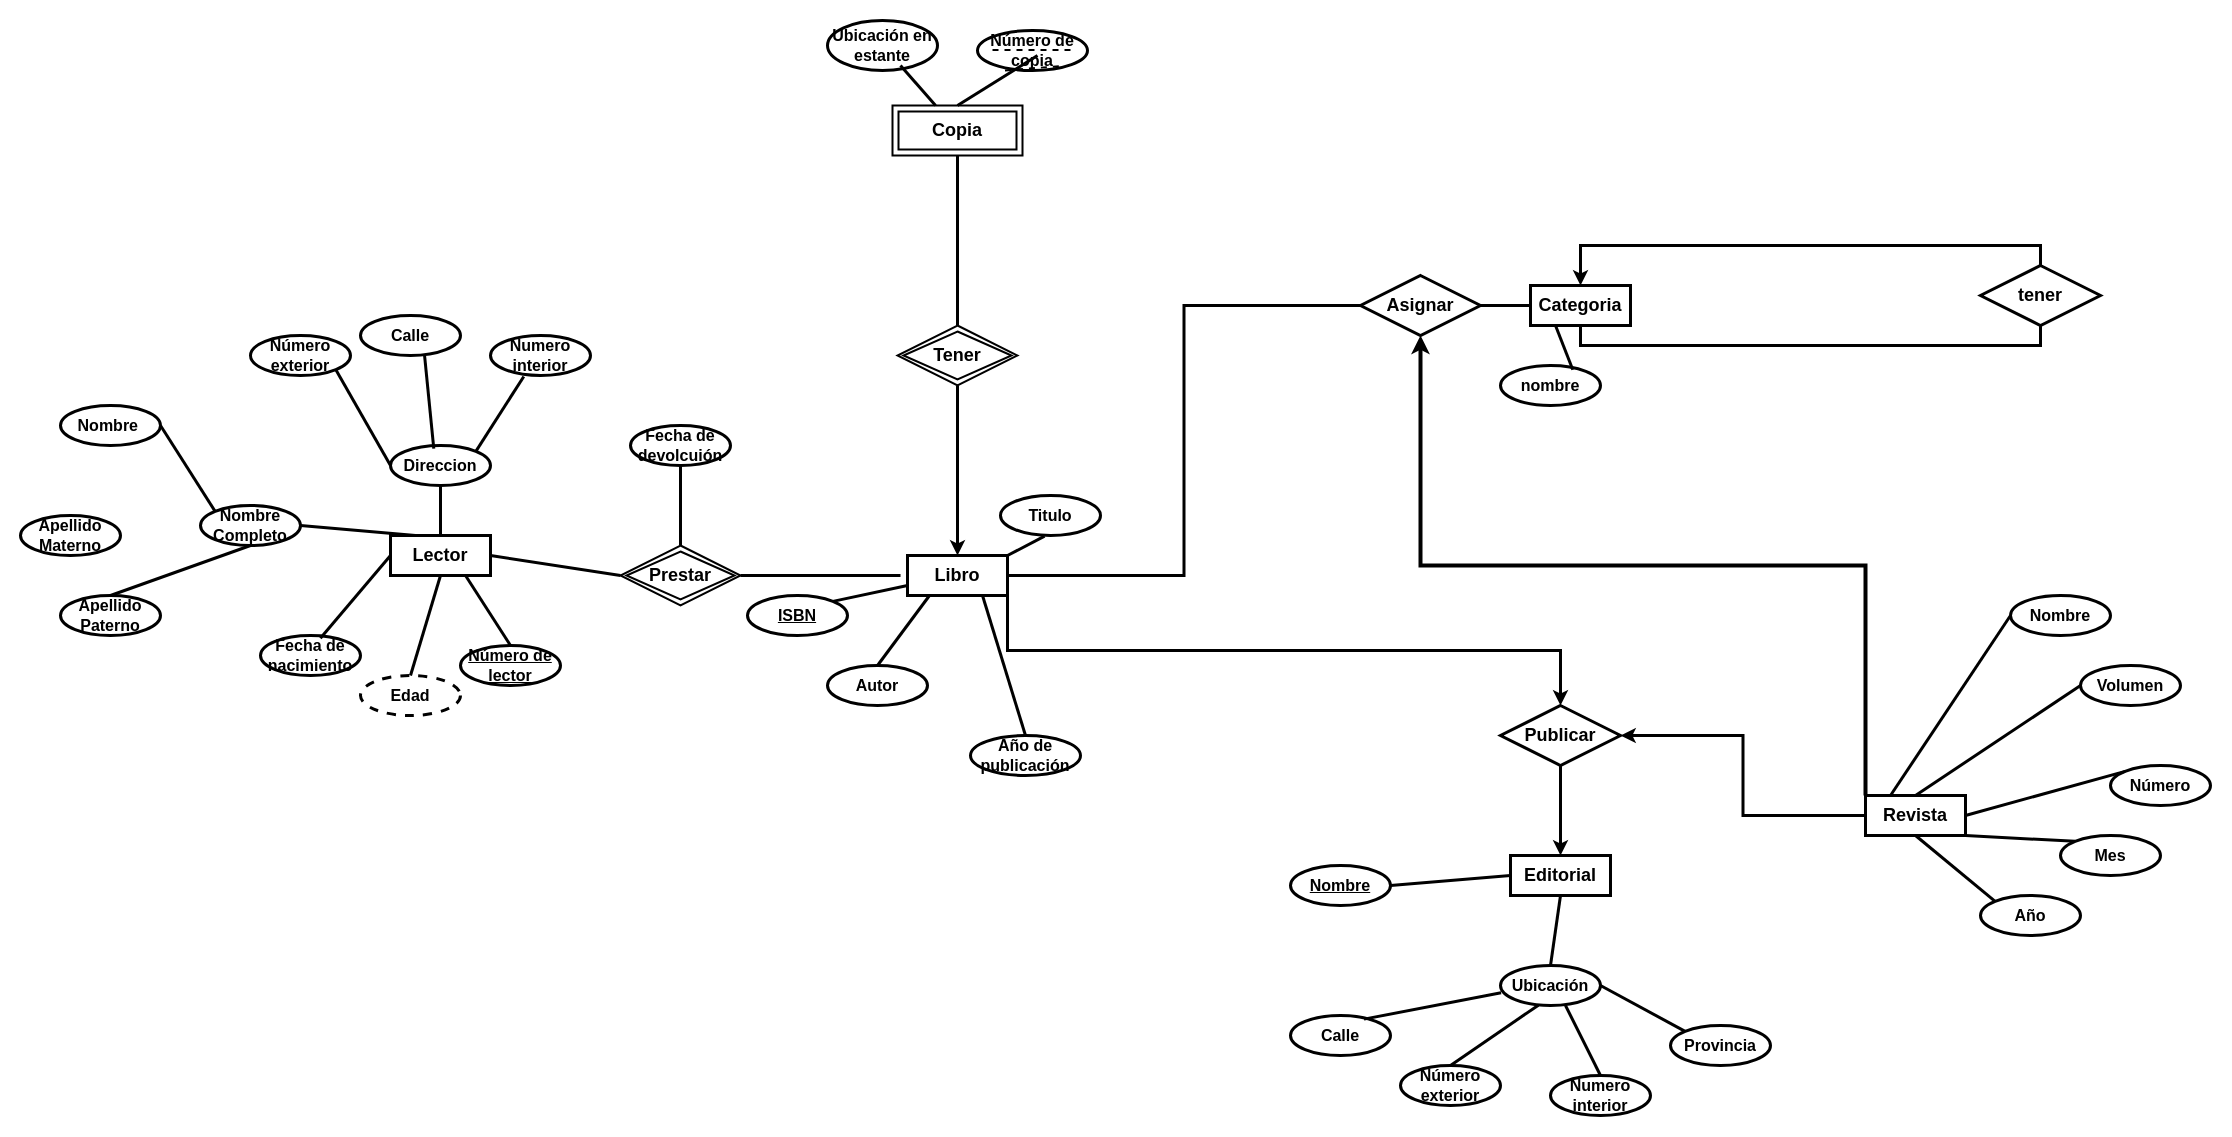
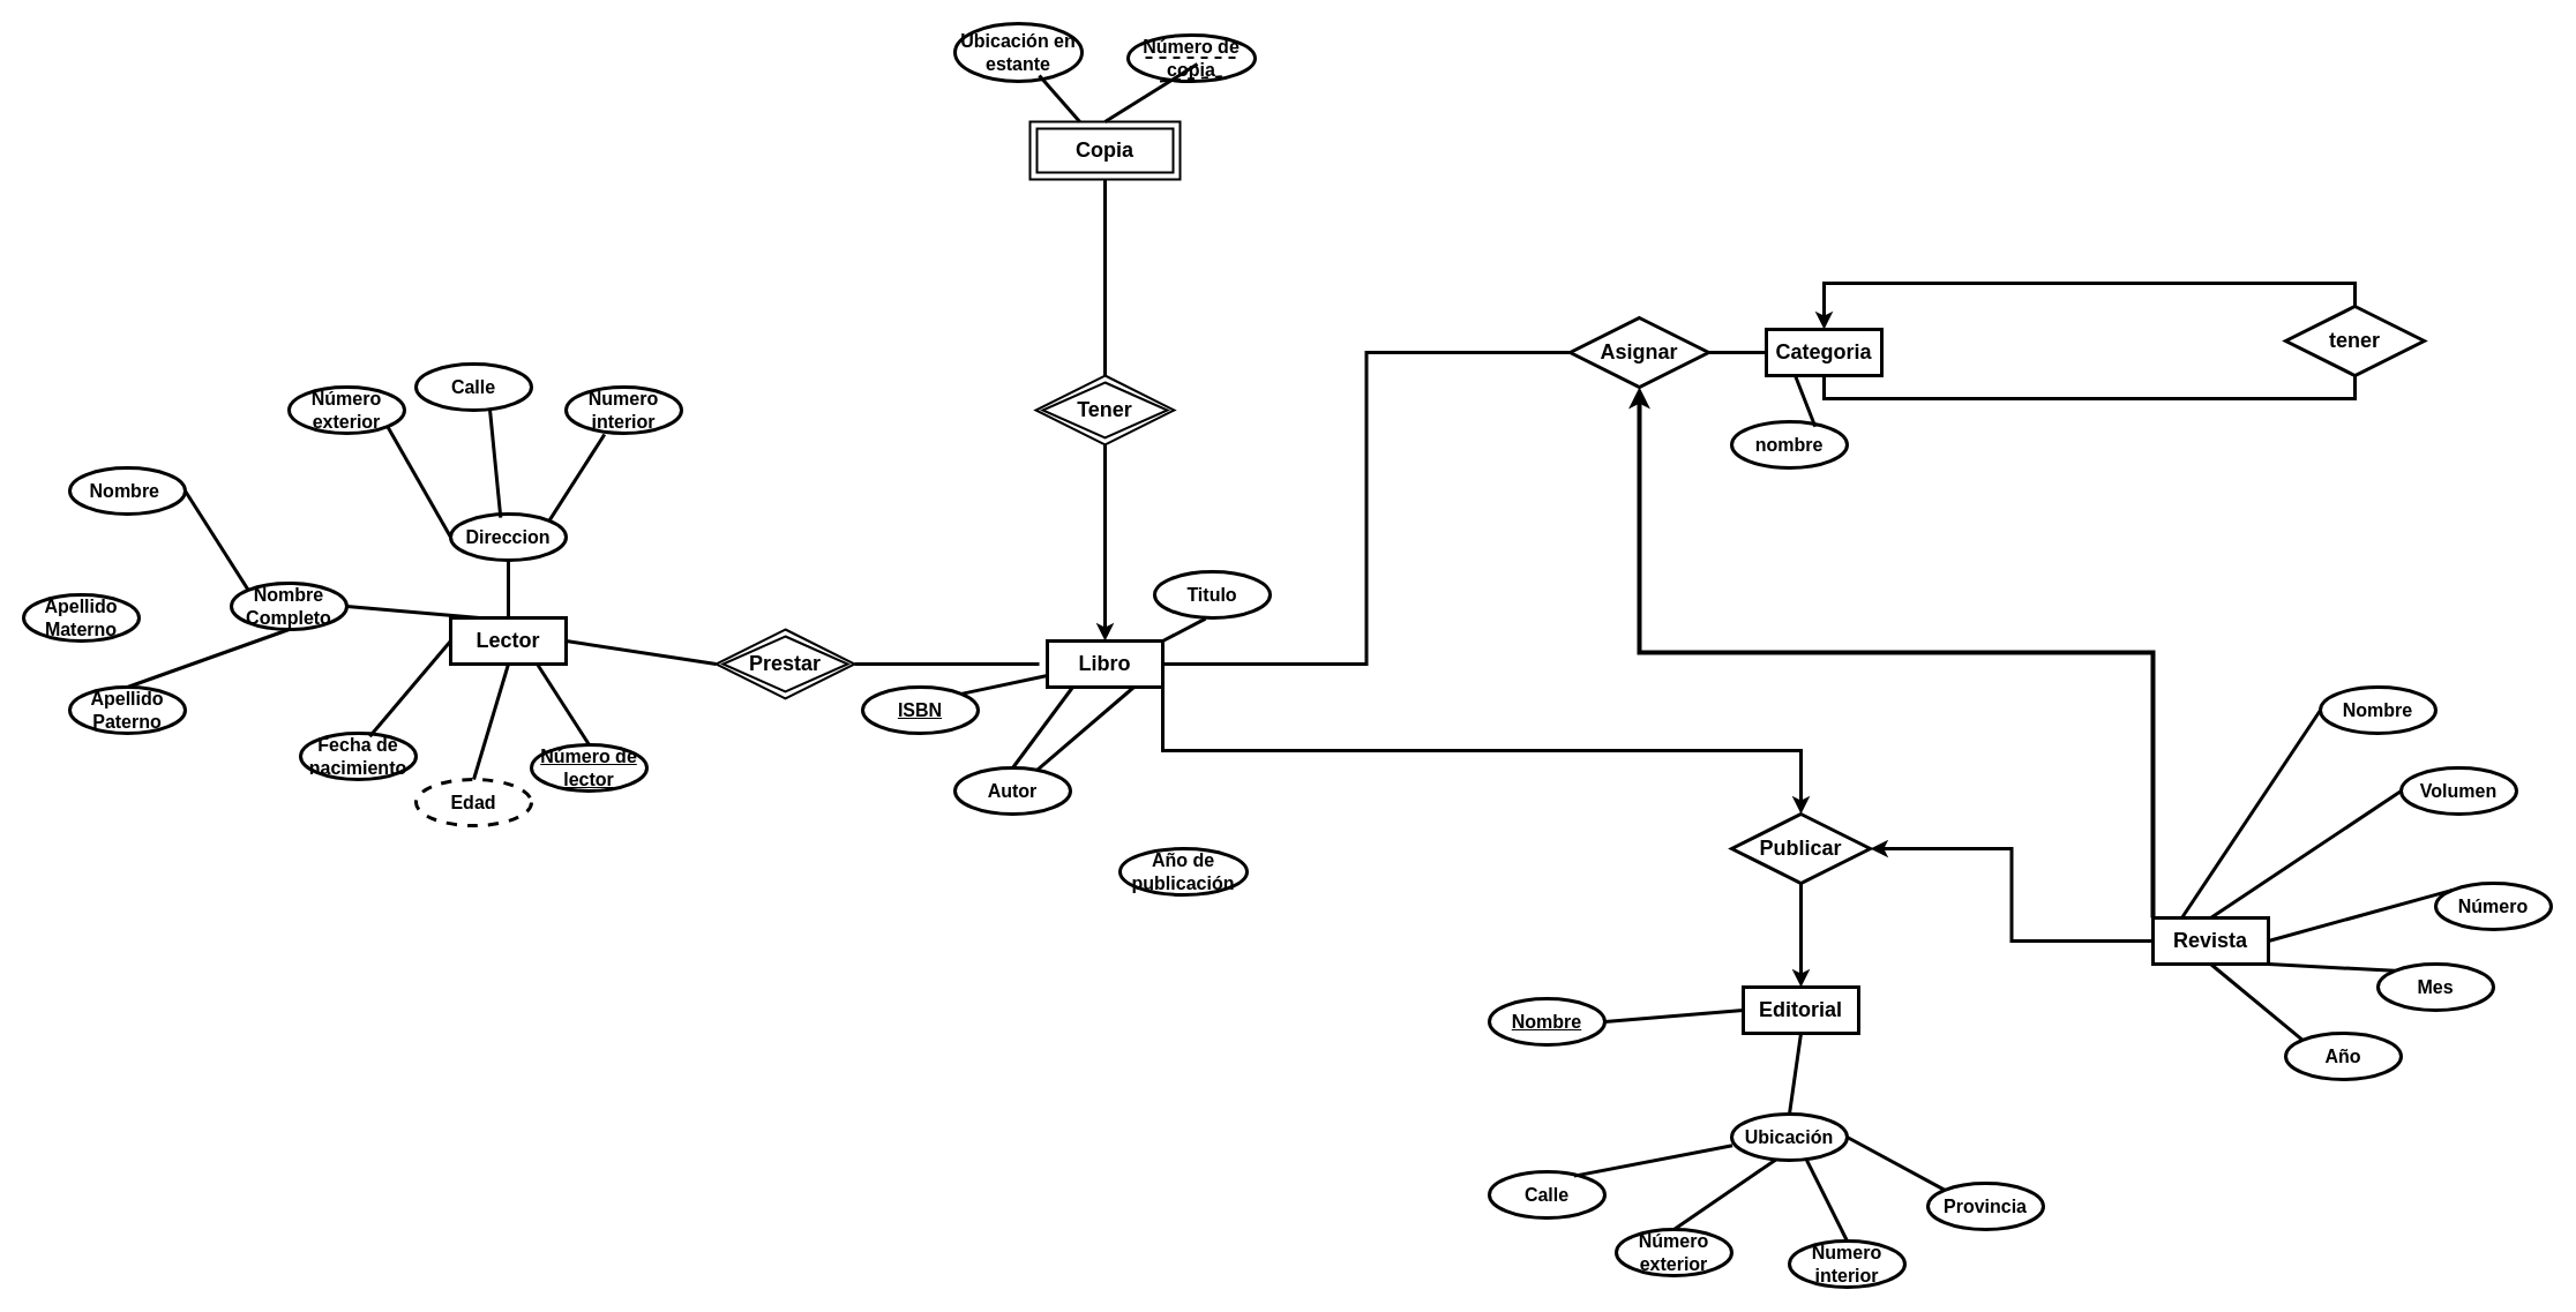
- <mxCell id="46" value="Fecha de devolcuión" style="ellipse;whiteSpace=wrap;html=1;align=center;strokeWidth=3;fontSize=16;fontStyle=1" parent="1" vertex="1"><mxGeometry x="630" y="425" width="100" height="40" as="geometry" /></mxCell>
- <mxCell id="45" style="edgeStyle=orthogonalEdgeStyle;rounded=0;orthogonalLoop=1;jettySize=auto;html=1;exitX=0.5;exitY=1;exitDx=0;exitDy=0;entryX=0.5;entryY=0;entryDx=0;entryDy=0;strokeColor=default;strokeWidth=3;align=center;verticalAlign=middle;fontFamily=Helvetica;fontSize=16;fontColor=default;labelBackgroundColor=default;startArrow=none;startFill=0;endArrow=none;endFill=0;" edge="1" parent="1" source="46" target="72"><mxGeometry relative="1" as="geometry" /></mxCell>
- <mxCell id="50" style="edgeStyle=none;rounded=0;orthogonalLoop=1;jettySize=auto;html=1;exitX=0.75;exitY=1;exitDx=0;exitDy=0;entryX=0.5;entryY=0;entryDx=0;entryDy=0;startArrow=none;startFill=0;endArrow=none;endFill=0;strokeWidth=3;fontSize=16;" parent="1" source="5" target="9" edge="1"><mxGeometry relative="1" as="geometry"><mxPoint x="1017" y="605" as="sourcePoint" /><mxPoint x="1062" y="635" as="targetPoint" /></mxGeometry></mxCell>
+ <mxCell id="50" style="edgeStyle=none;rounded=0;orthogonalLoop=1;jettySize=auto;html=1;exitX=0.75;exitY=1;exitDx=0;exitDy=0;startArrow=none;startFill=0;endArrow=none;endFill=0;strokeWidth=3;fontSize=16;" parent="1" source="5" target="8" edge="1"><mxGeometry relative="1" as="geometry"><mxPoint x="1017" y="605" as="sourcePoint" /><mxPoint x="1062" y="635" as="targetPoint" /></mxGeometry></mxCell>
